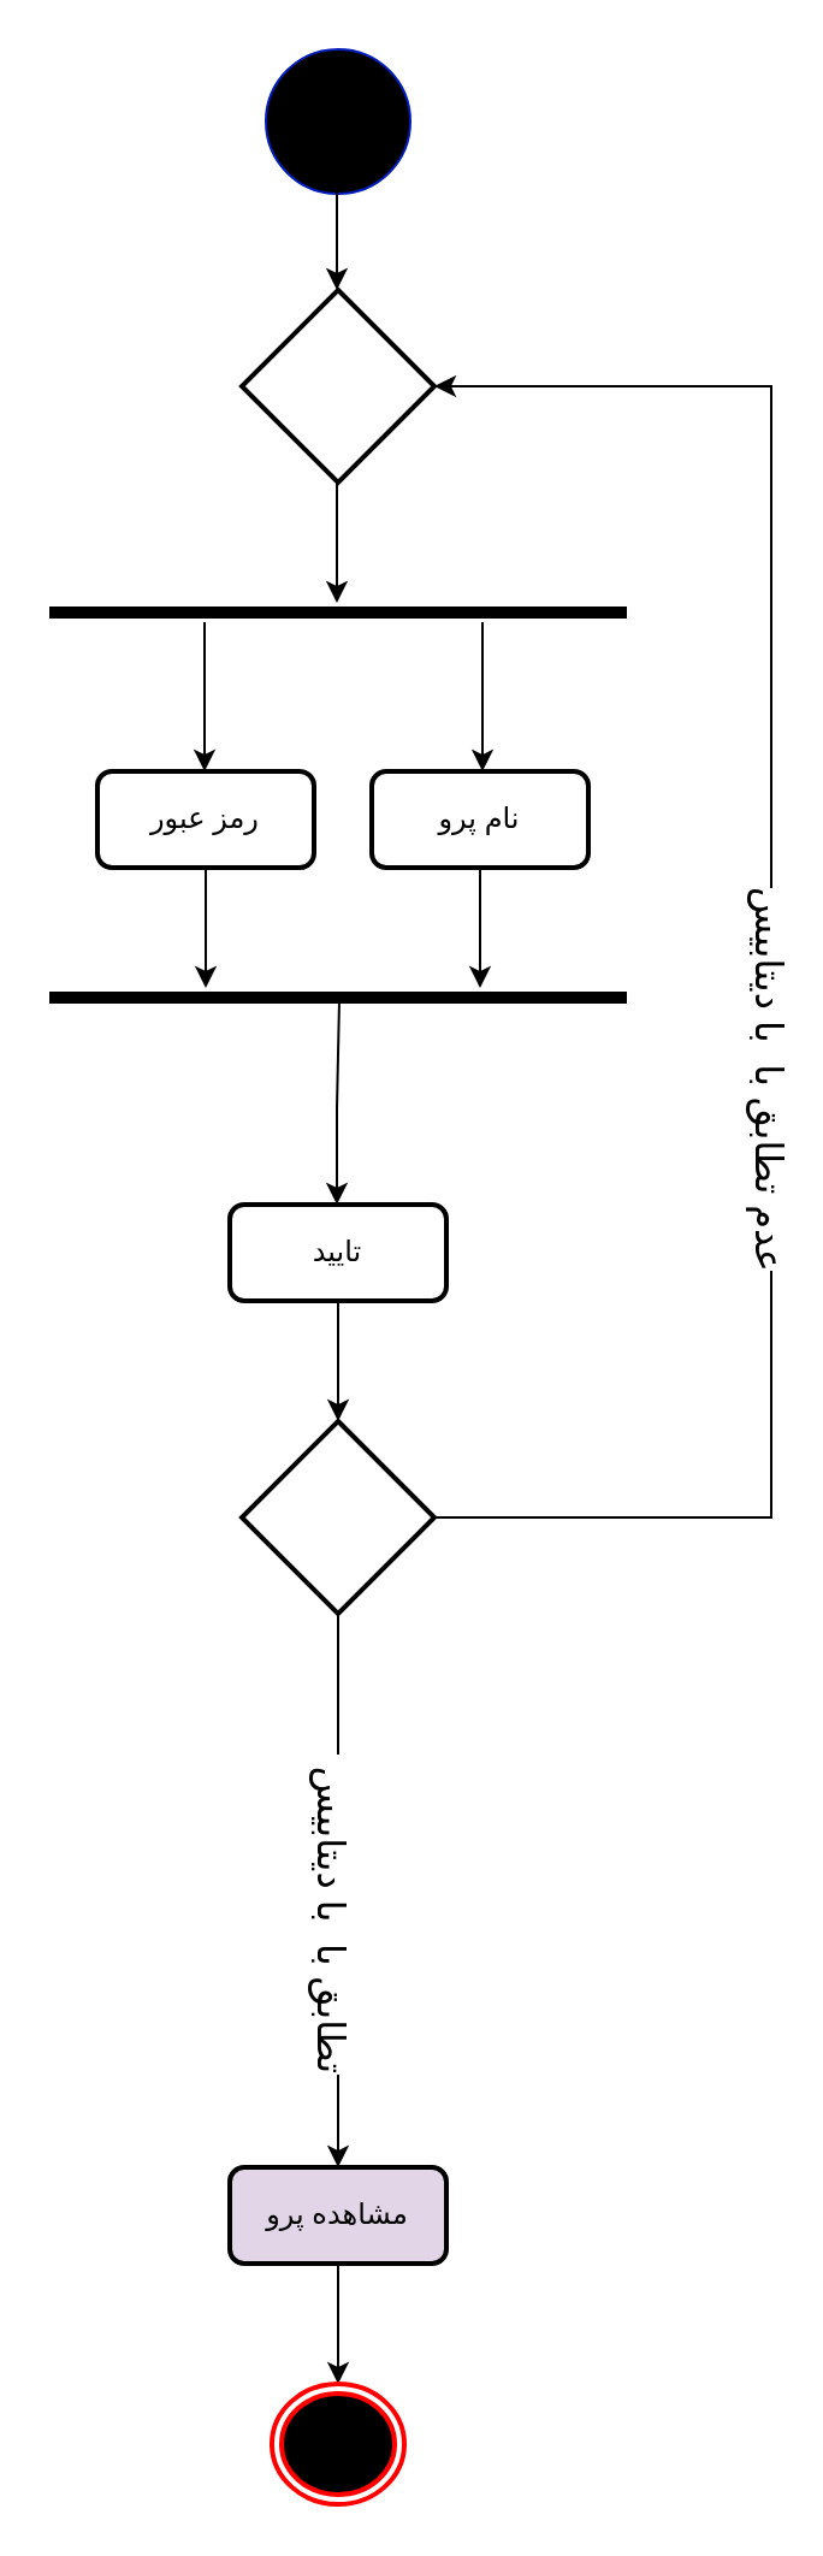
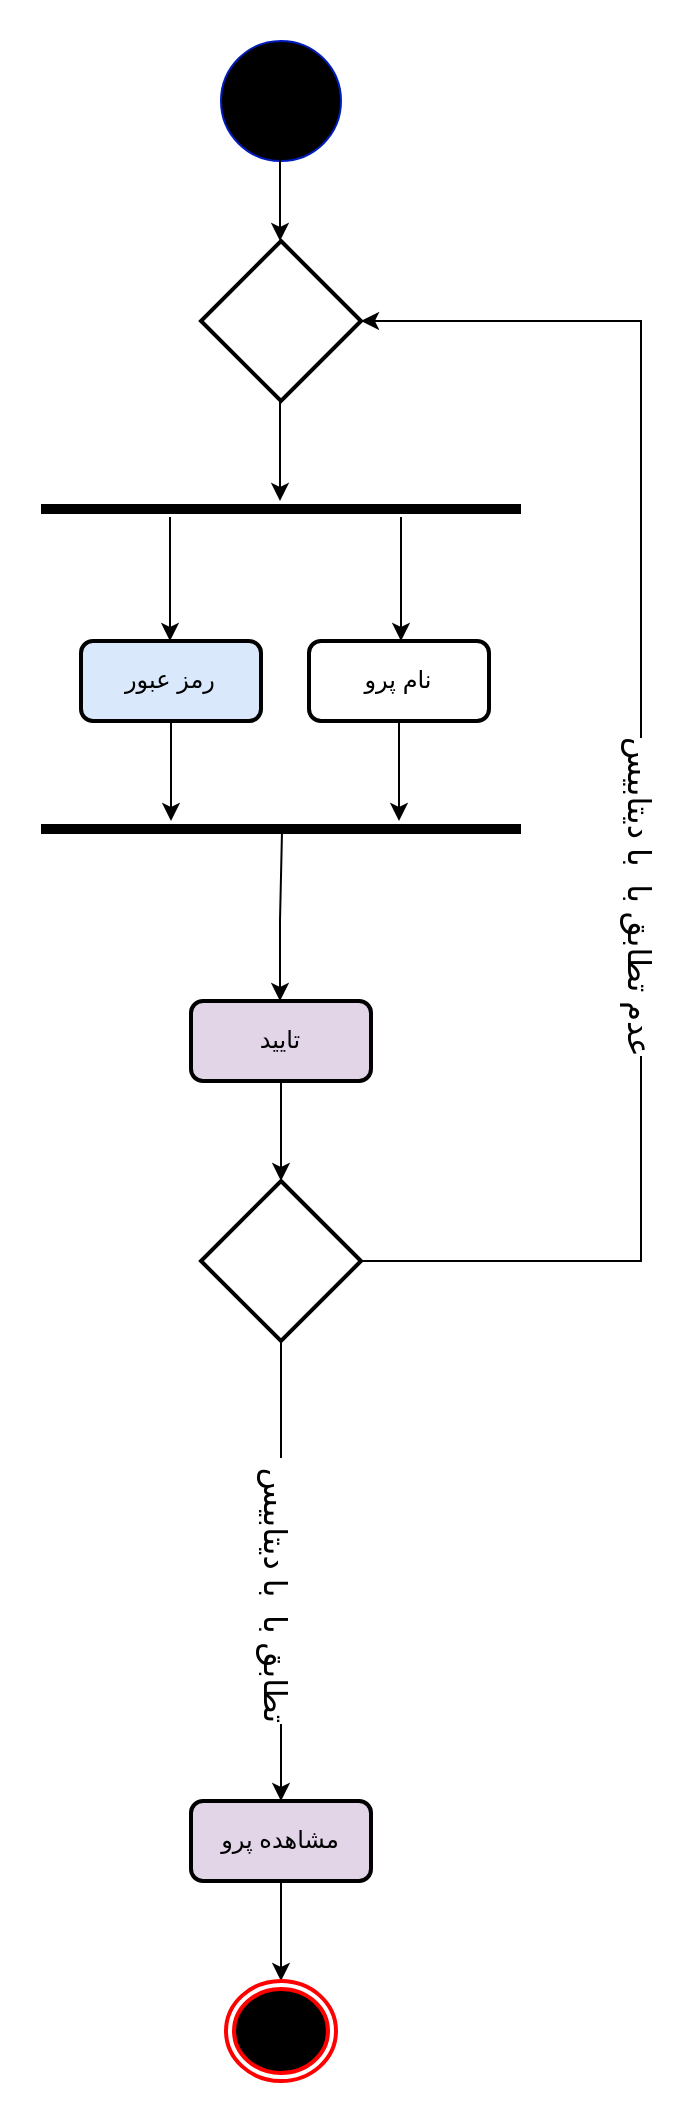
- <mxCell id="6" value="رمز عبور" style="rounded=1;whiteSpace=wrap;html=1;strokeWidth=2;" parent="1" vertex="1"><mxGeometry x="40" y="320" width="90" height="40" as="geometry" /></mxCell>
+ <mxCell id="6" value="رمز عبور" style="rounded=1;whiteSpace=wrap;html=1;strokeWidth=2;fillColor=#dae8fc;" parent="1" vertex="1"><mxGeometry x="40" y="320" width="90" height="40" as="geometry" /></mxCell>
- <mxCell id="21" value="تایید" style="rounded=1;whiteSpace=wrap;html=1;strokeWidth=2;" parent="1" vertex="1"><mxGeometry x="95" y="500" width="90" height="40" as="geometry" /></mxCell>
+ <mxCell id="21" value="تایید" style="rounded=1;whiteSpace=wrap;html=1;strokeWidth=2;fillColor=#e1d5e7;" parent="1" vertex="1"><mxGeometry x="95" y="500" width="90" height="40" as="geometry" /></mxCell>
